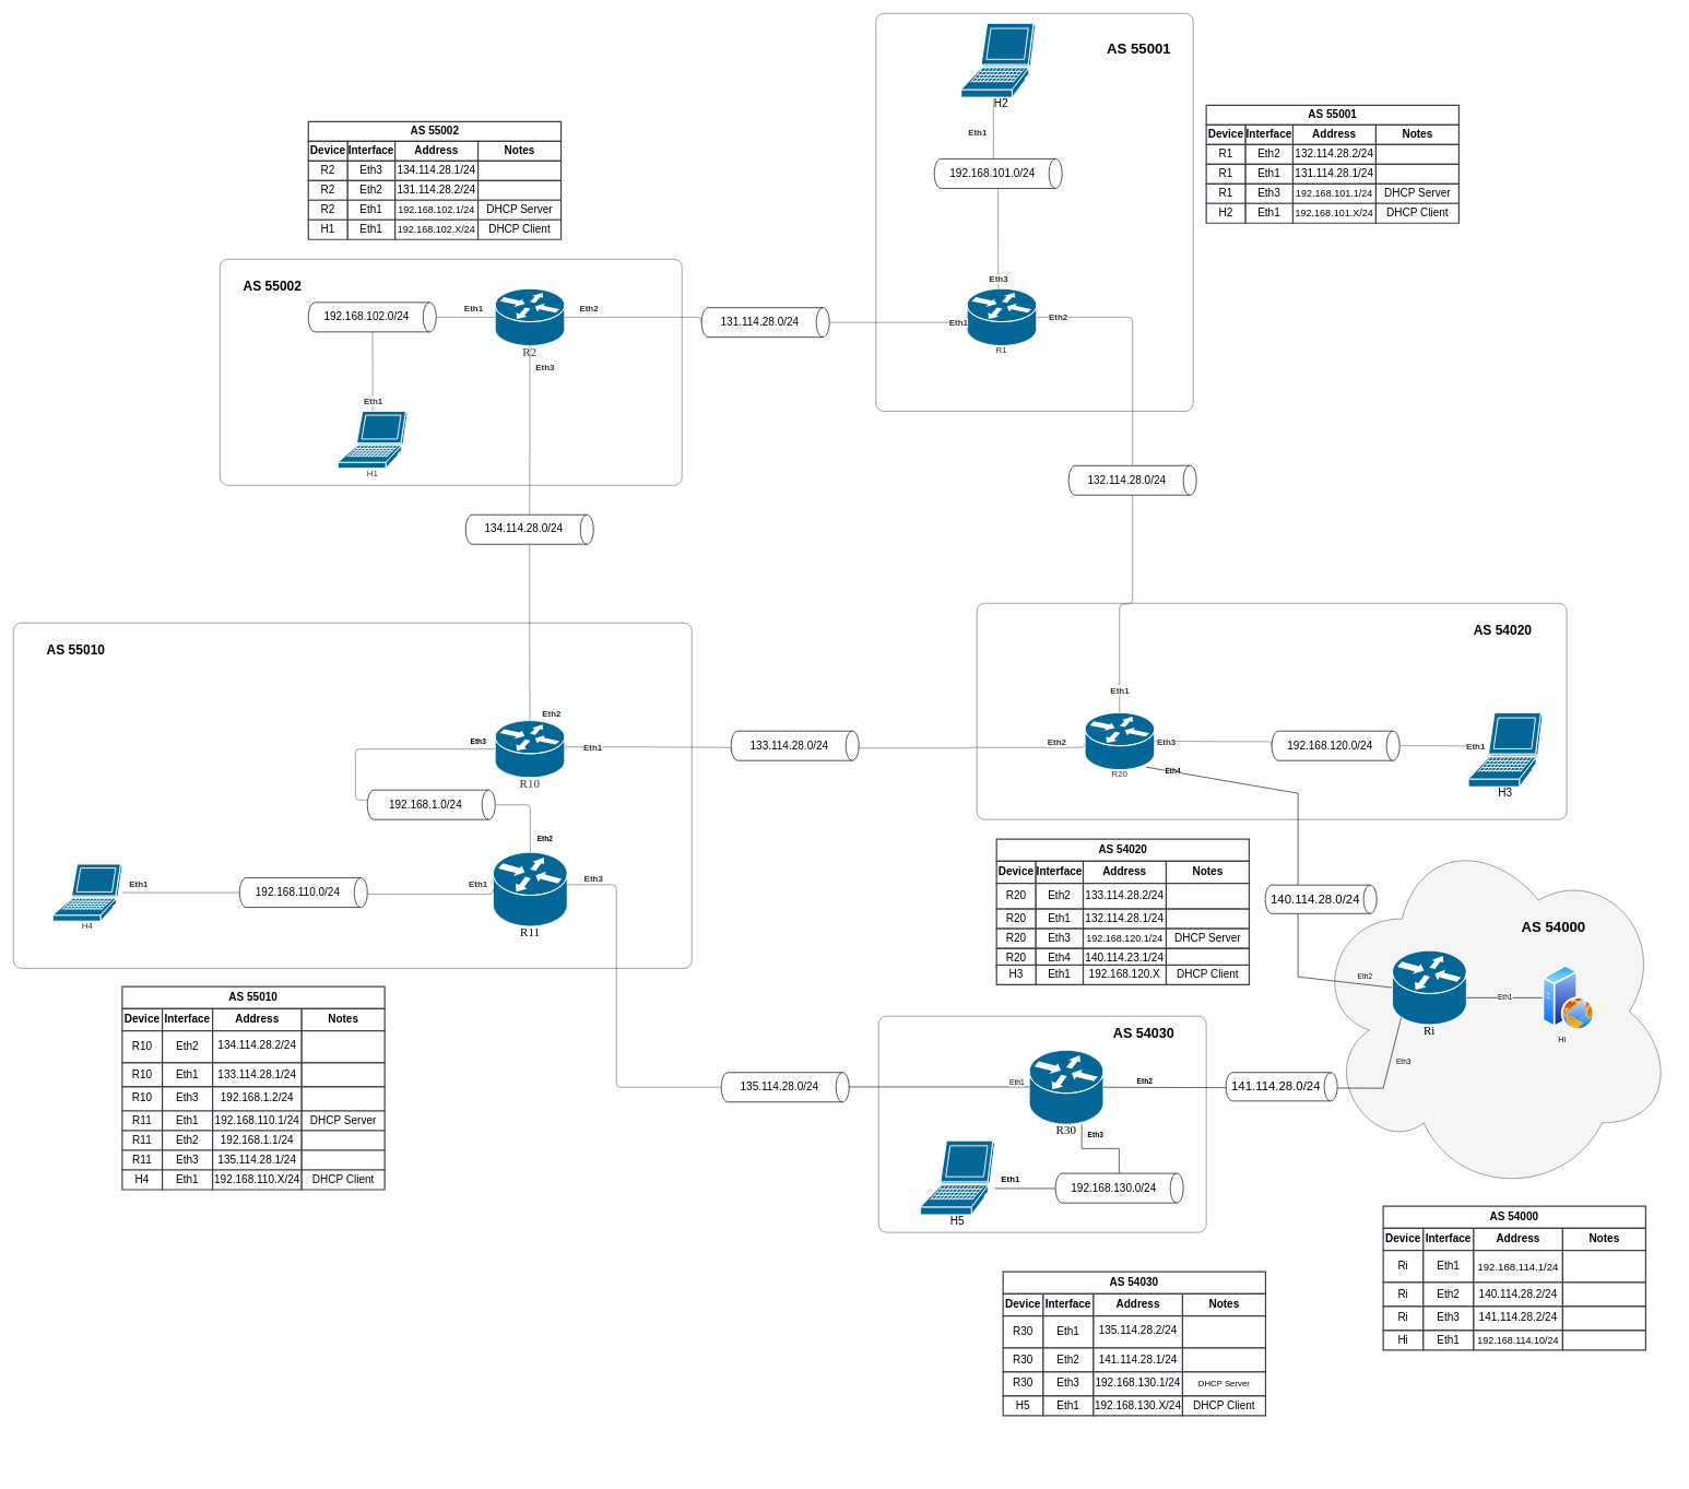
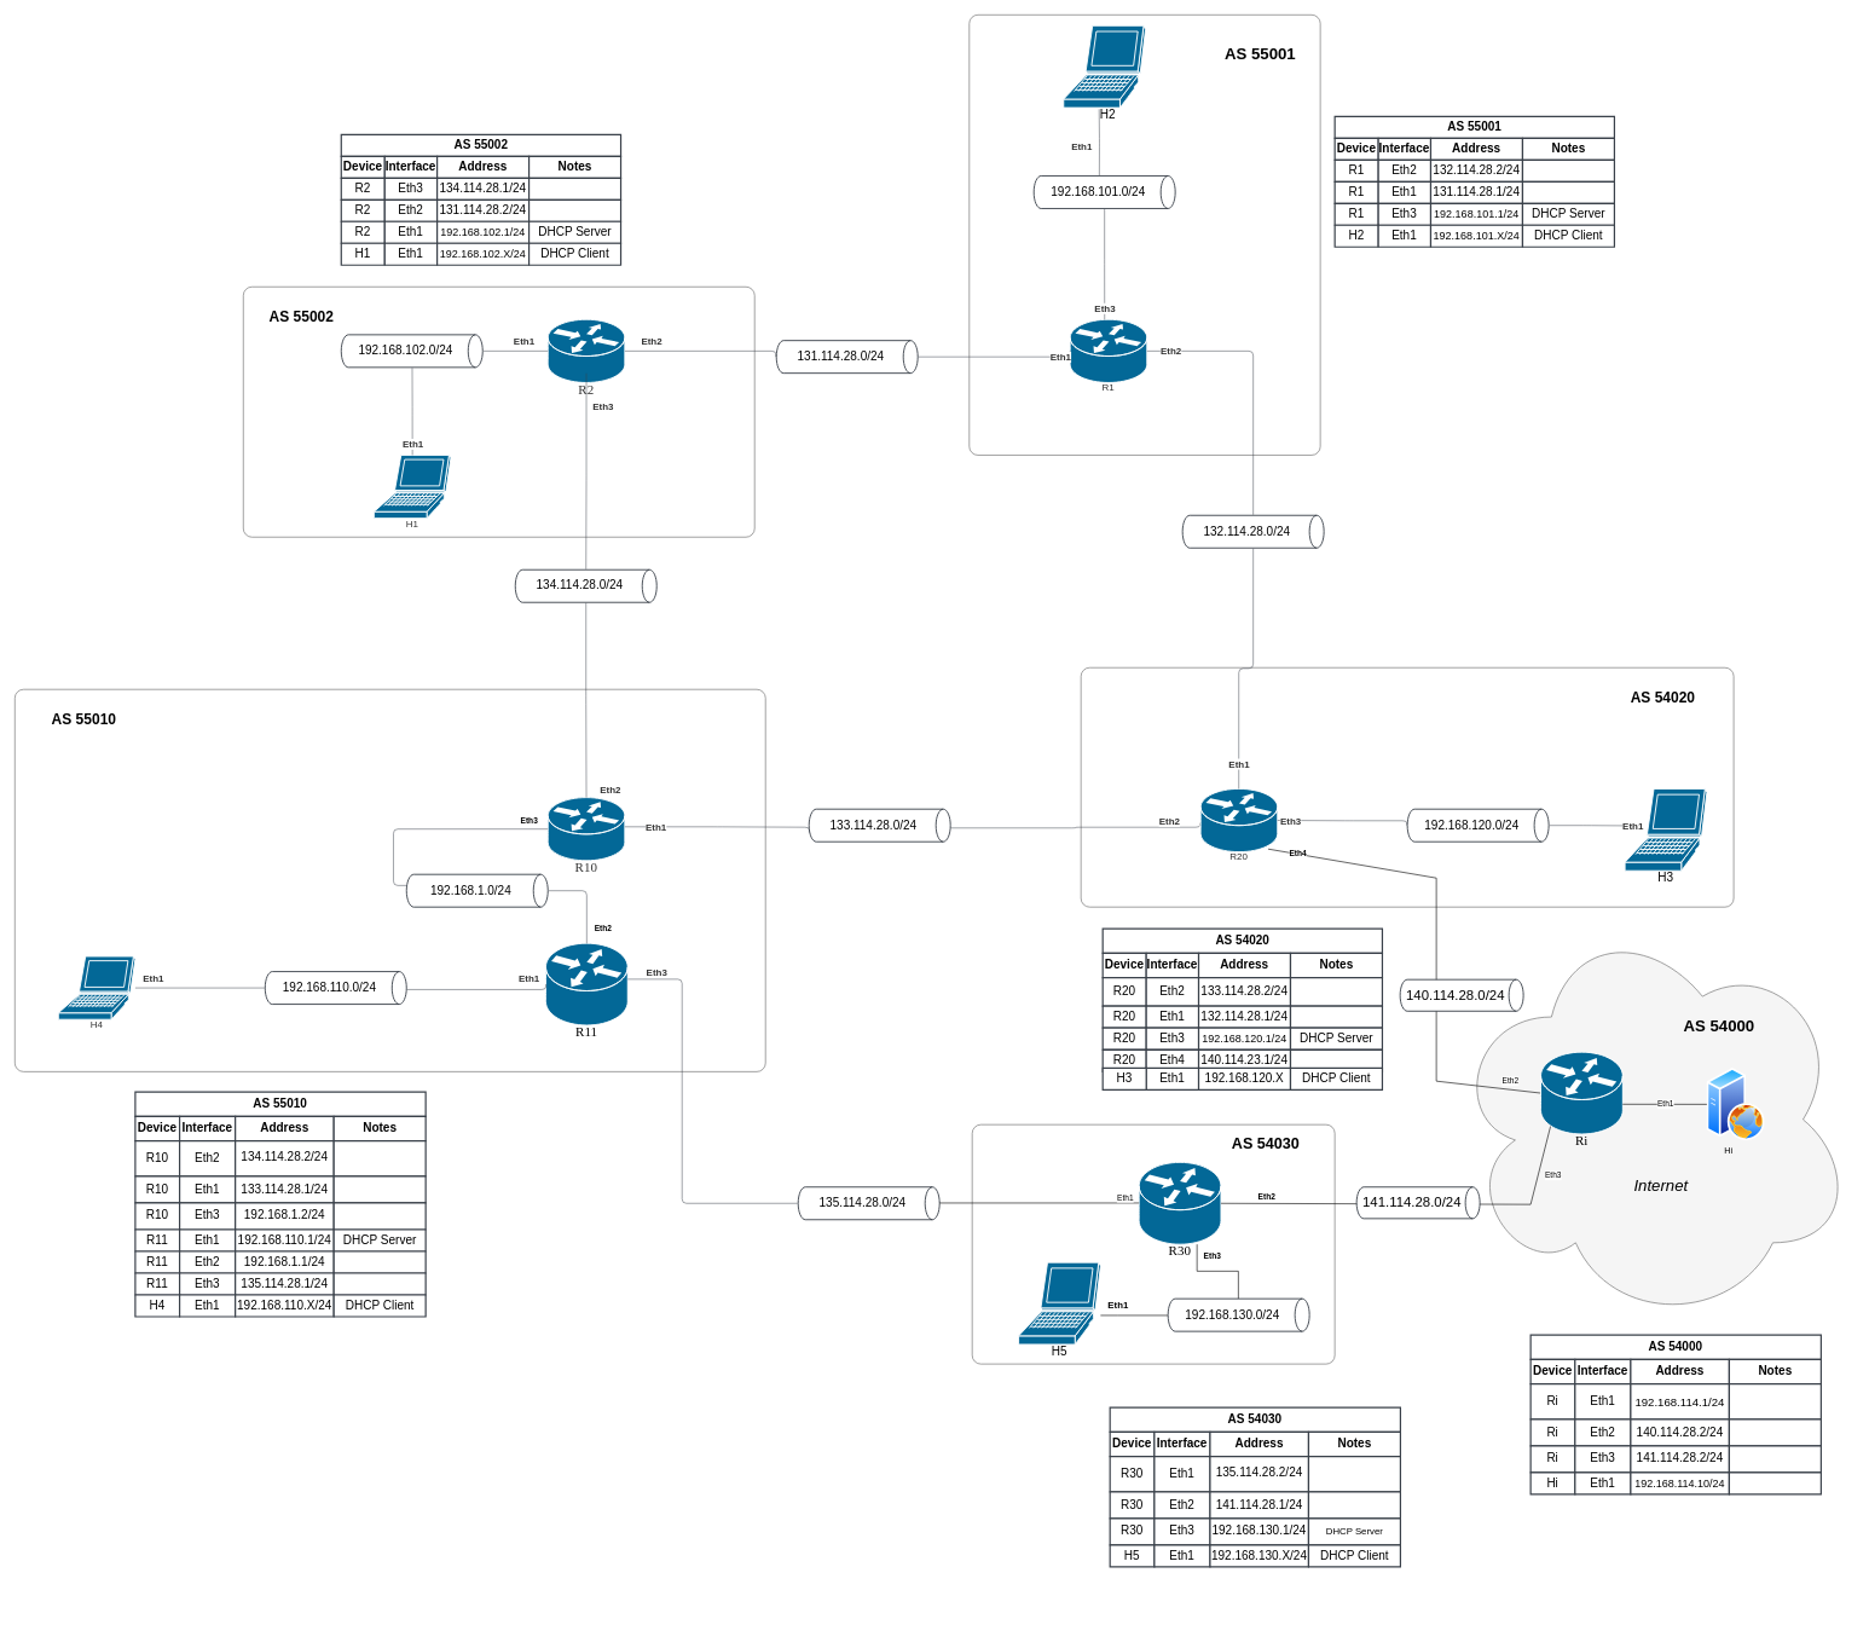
+ <mxCell id="238" value="&lt;i&gt;&lt;font style=&quot;font-size: 22px;&quot;&gt;Internet&lt;/font&gt;&lt;/i&gt;" style="text;html=1;align=center;verticalAlign=middle;whiteSpace=wrap;rounded=0;" parent="1" vertex="1"><mxGeometry x="2220" y="1620" width="140" height="30" as="geometry" /></mxCell>
